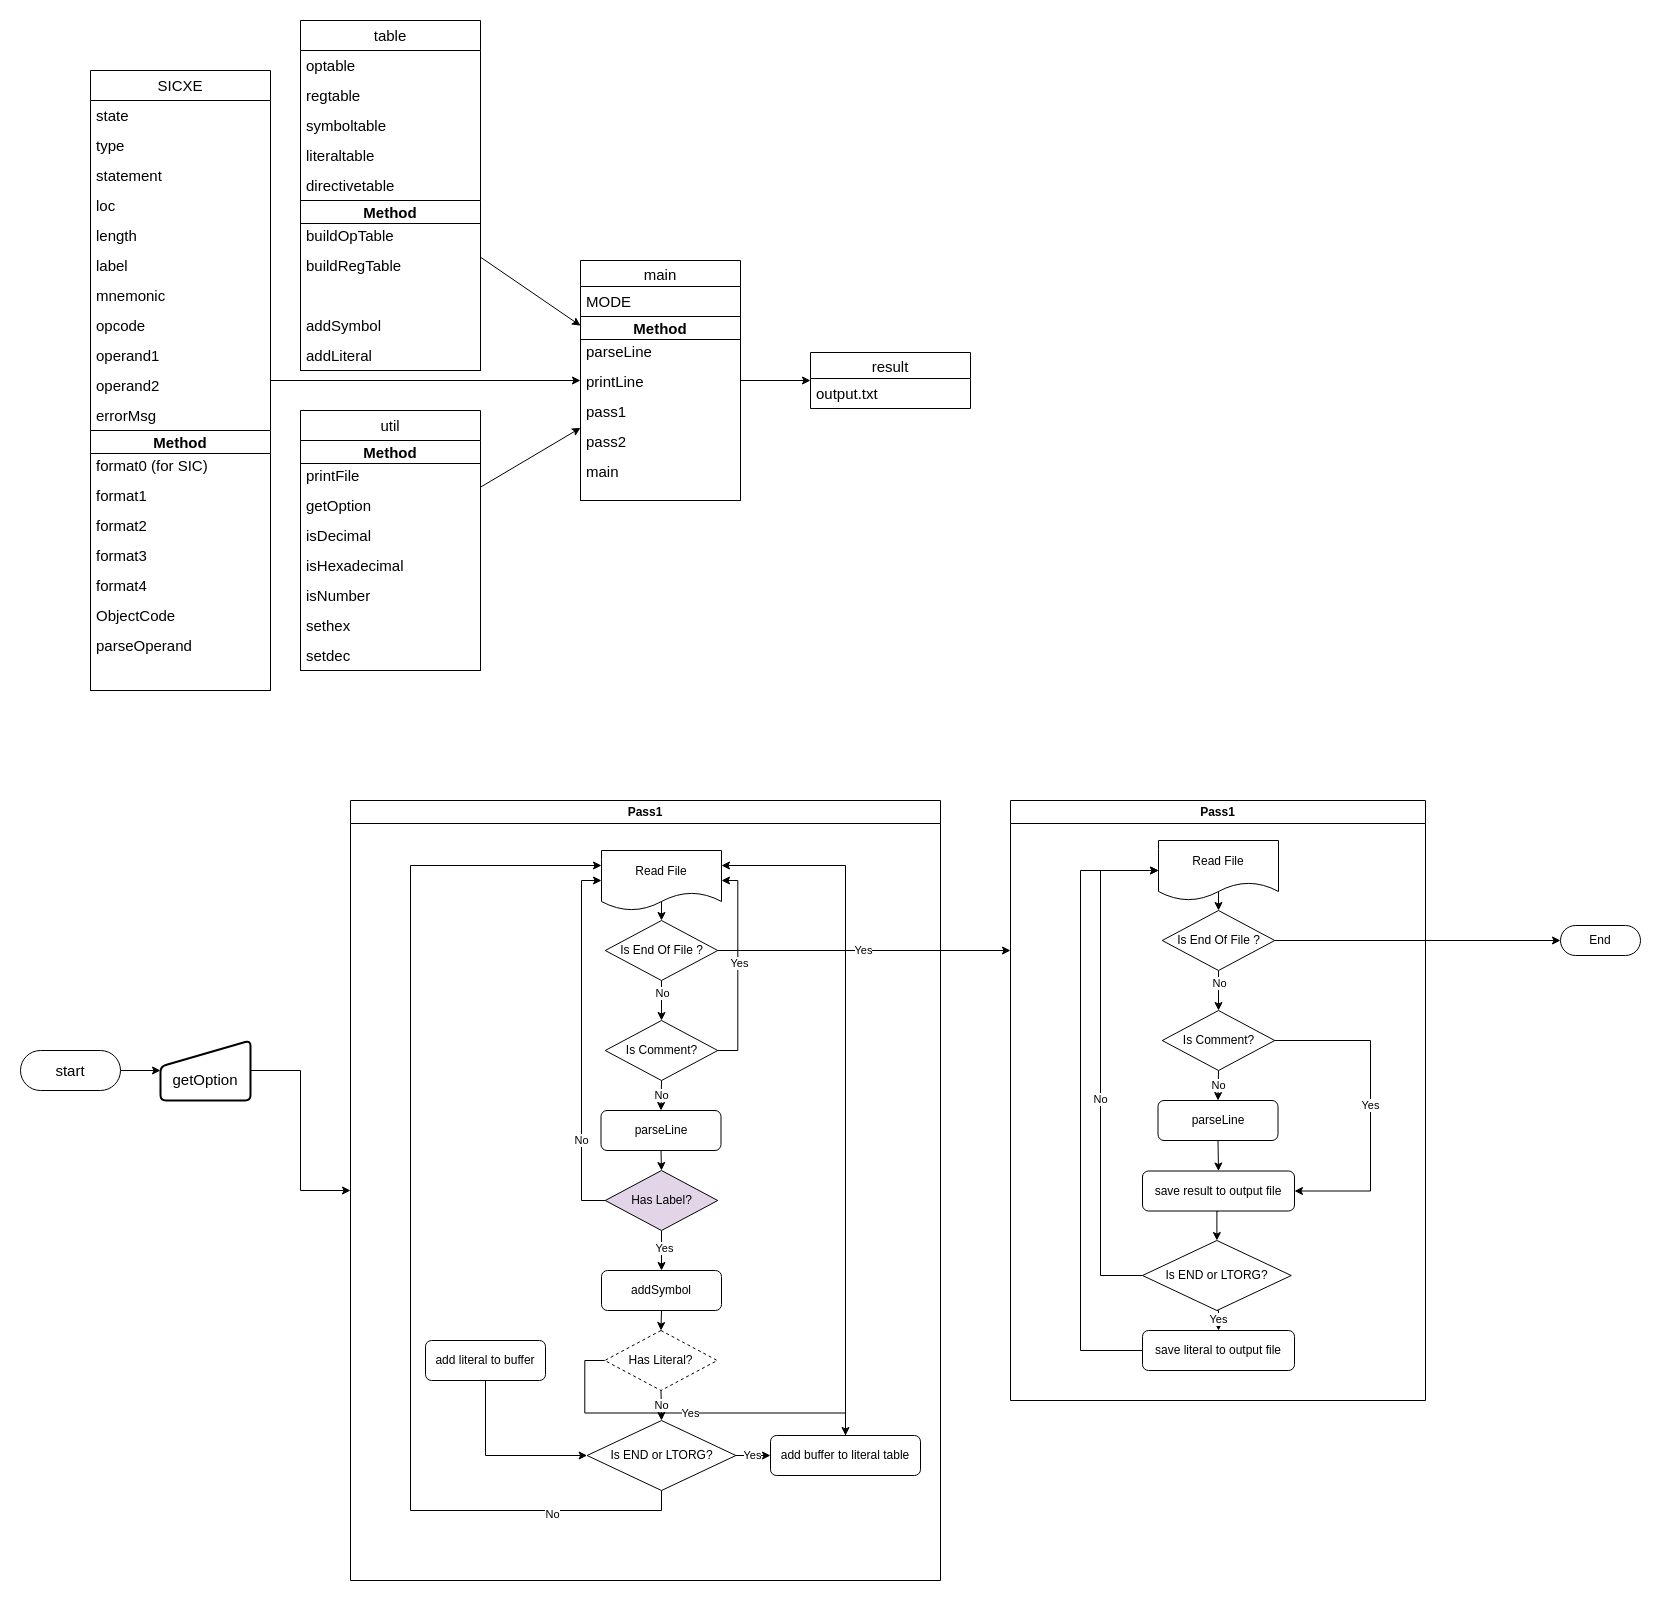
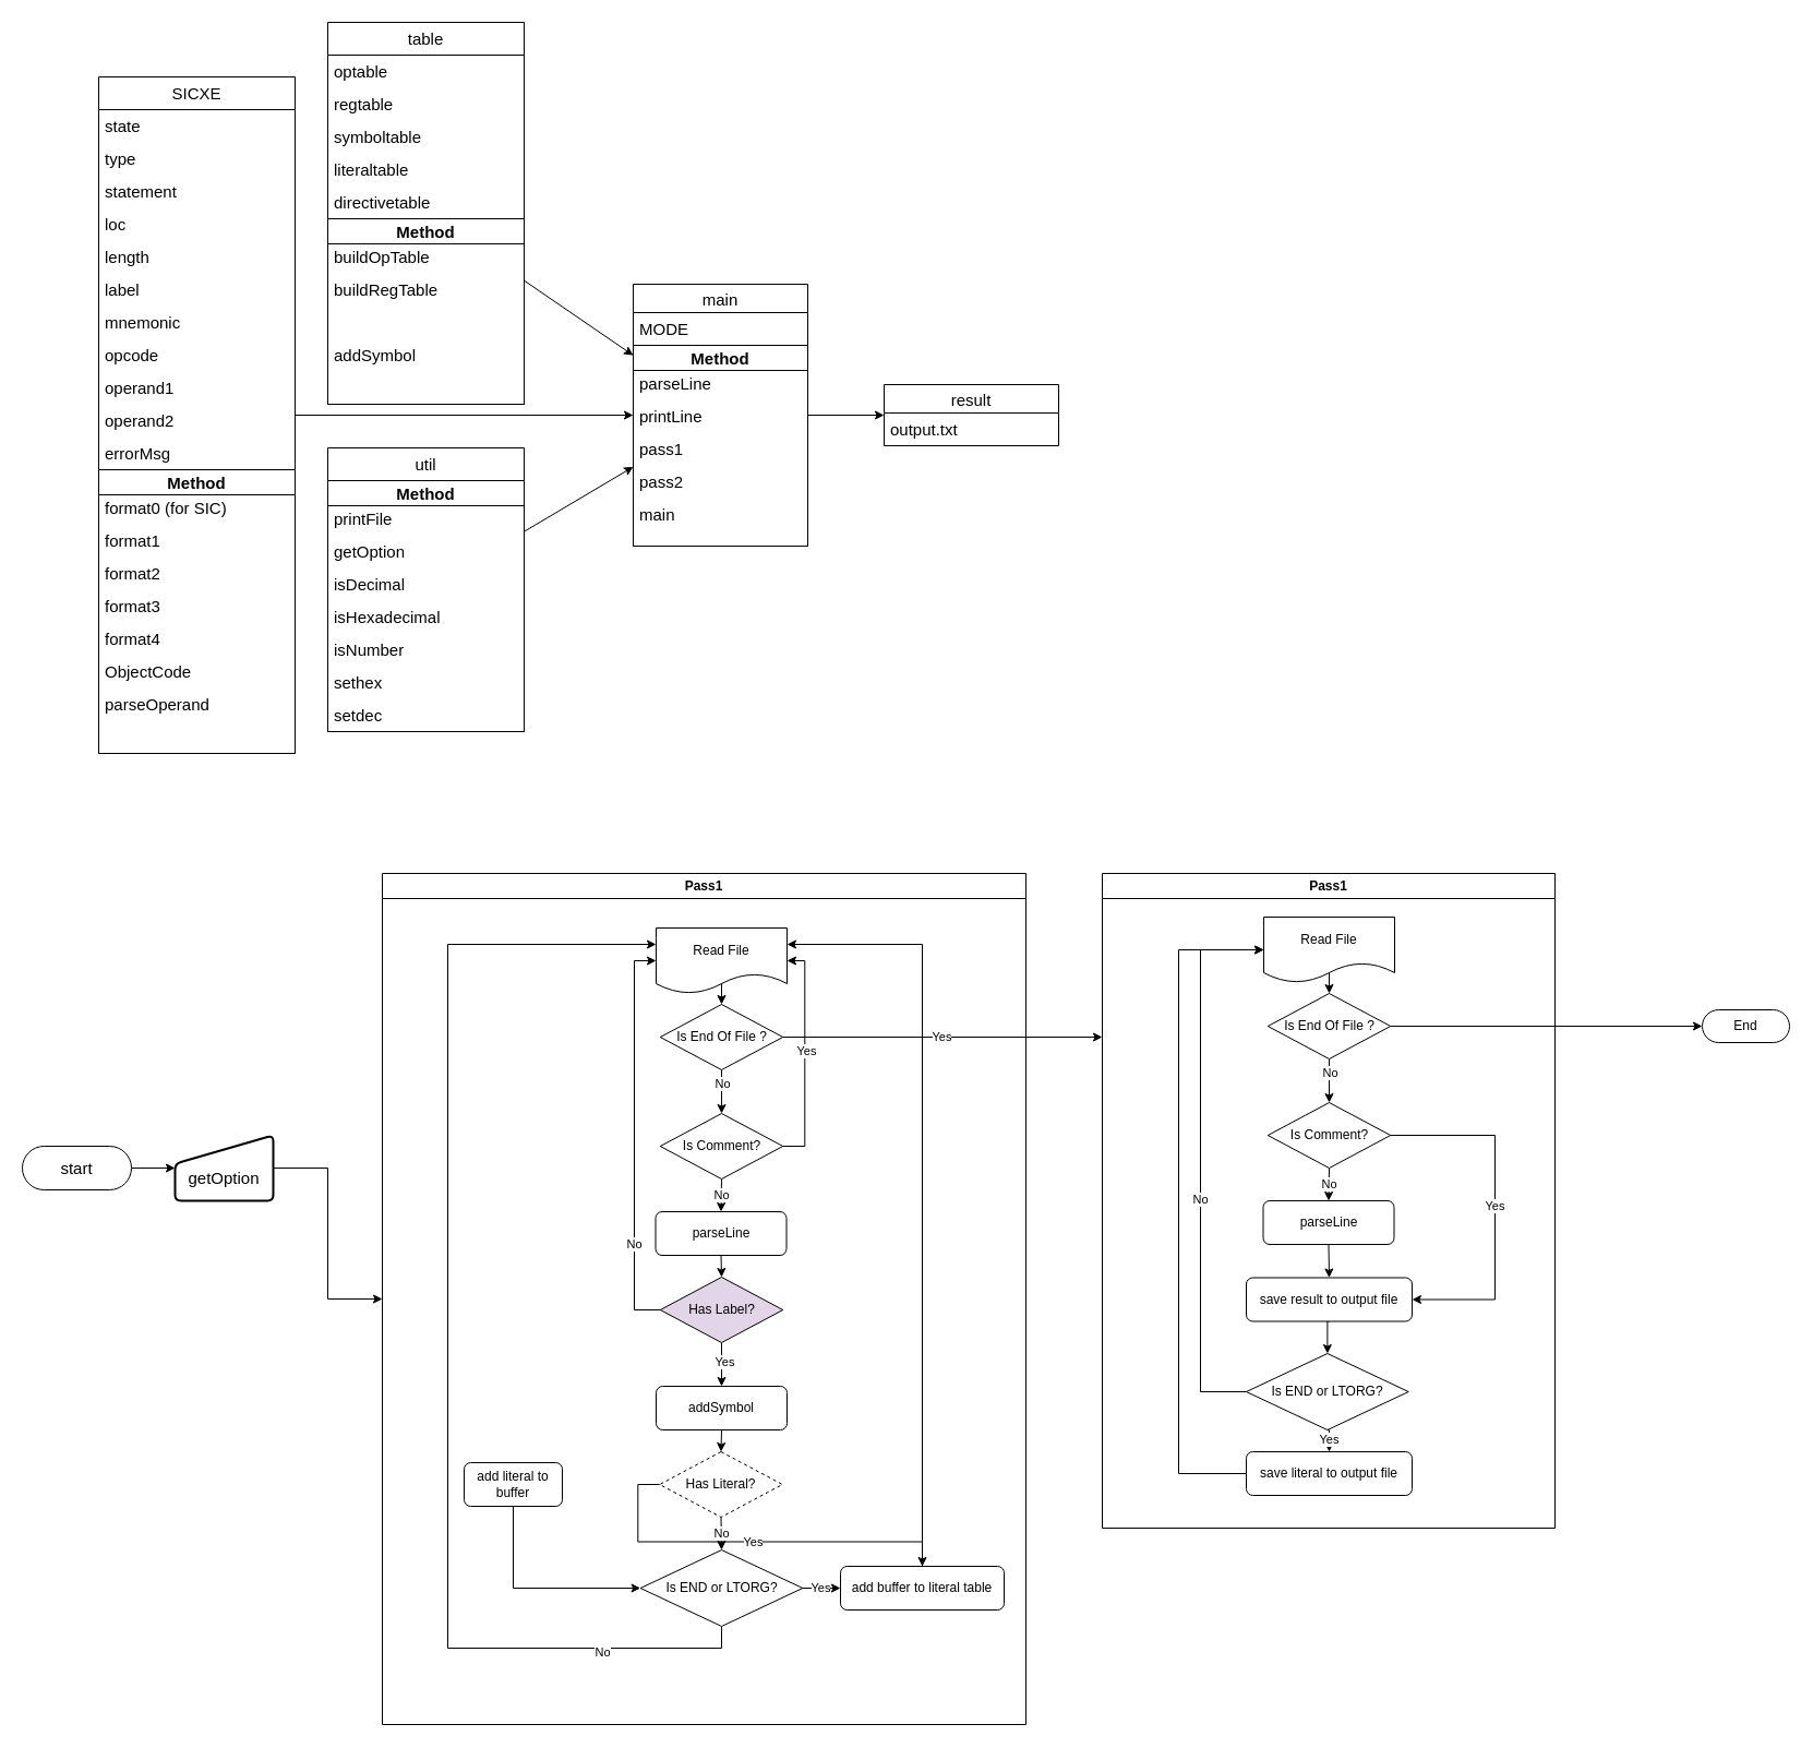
- <mxCell id="32" value="addLiteral" style="text;strokeColor=none;fillColor=none;align=left;verticalAlign=middle;spacingLeft=4;spacingRight=4;overflow=hidden;points=[[0,0.5],[1,0.5]];portConstraint=eastwest;rotatable=0;whiteSpace=wrap;html=1;fontSize=15;fontFamily=Helvetica;" vertex="1" parent="28"><mxGeometry y="140" width="180" height="30" as="geometry" /></mxCell>
- <mxCell id="83" value="add literal to buffer" style="rounded=1;whiteSpace=wrap;html=1;" vertex="1" parent="60"><mxGeometry x="75" y="540" width="120" height="40" as="geometry" /></mxCell>
+ <mxCell id="83" value="add literal to buffer" style="rounded=1;whiteSpace=wrap;html=1;" vertex="1" parent="60"><mxGeometry x="75" y="540" width="90" height="40" as="geometry" /></mxCell>
